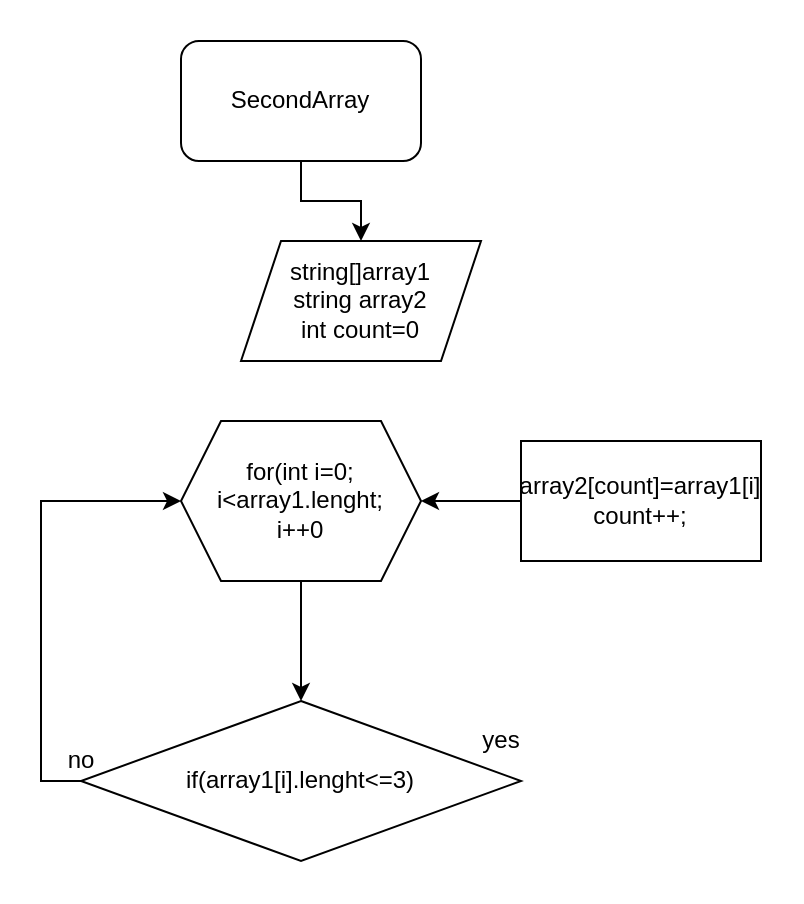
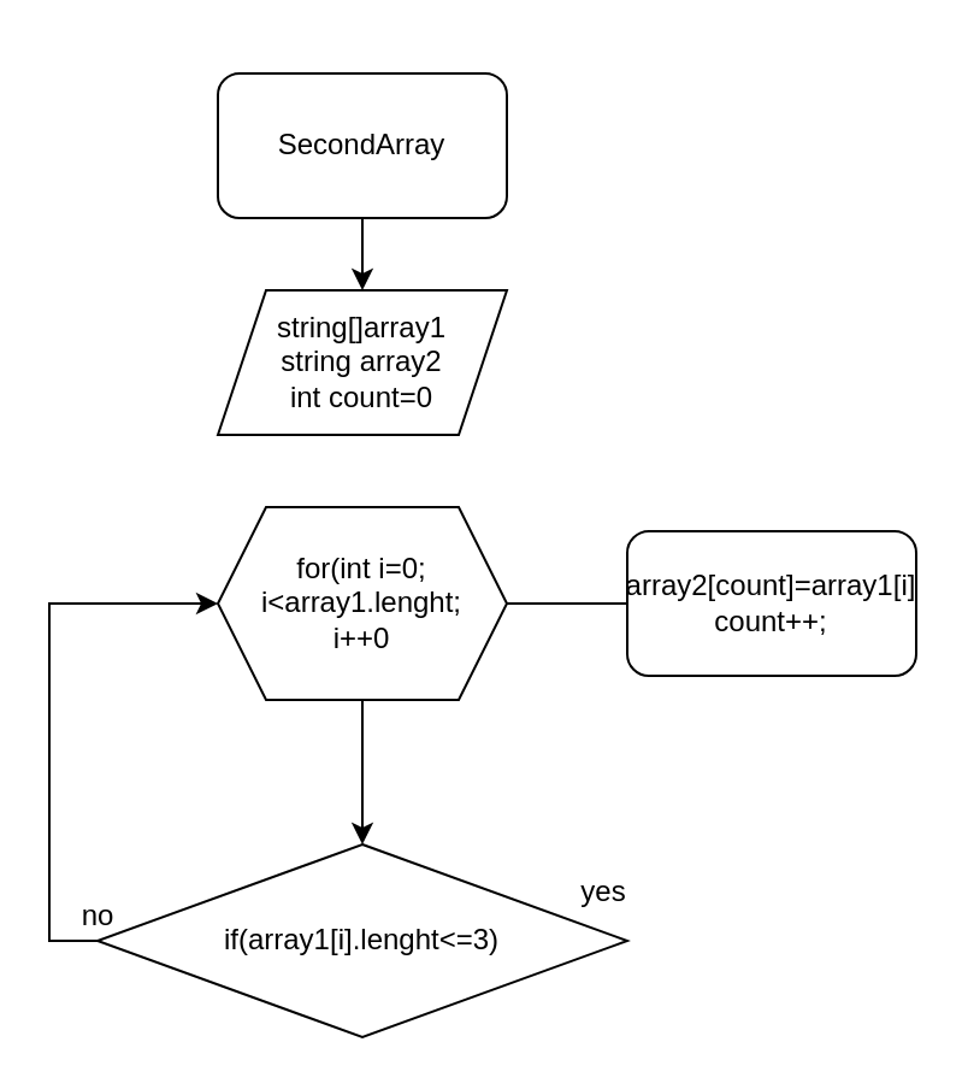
- <mxCell id="3" value="SecondArray" style="rounded=1;whiteSpace=wrap;html=1;" vertex="1" parent="1"><mxGeometry x="90" y="20" width="120" height="60" as="geometry" /></mxCell>
+ <mxCell id="3" value="SecondArray" style="rounded=1;whiteSpace=wrap;html=1;" vertex="1" parent="1"><mxGeometry x="90" y="30" width="120" height="60" as="geometry" /></mxCell>
- <mxCell id="4" value="string[]array1&lt;br&gt;string array2&lt;br&gt;int count=0" style="shape=parallelogram;perimeter=parallelogramPerimeter;whiteSpace=wrap;html=1;fixedSize=1;" vertex="1" parent="1"><mxGeometry x="120" y="120" width="120" height="60" as="geometry" /></mxCell>
+ <mxCell id="4" value="string[]array1&lt;br&gt;string array2&lt;br&gt;int count=0" style="shape=parallelogram;perimeter=parallelogramPerimeter;whiteSpace=wrap;html=1;fixedSize=1;" vertex="1" parent="1"><mxGeometry x="90" y="120" width="120" height="60" as="geometry" /></mxCell>
- <mxCell id="9" style="edgeStyle=orthogonalEdgeStyle;rounded=0;orthogonalLoop=1;jettySize=auto;html=1;exitX=0;exitY=0.5;exitDx=0;exitDy=0;entryX=1;entryY=0.5;entryDx=0;entryDy=0;" edge="1" parent="1" source="10" target="6"><mxGeometry relative="1" as="geometry" /></mxCell>
+ <mxCell id="9" style="edgeStyle=orthogonalEdgeStyle;rounded=0;orthogonalLoop=1;jettySize=auto;html=1;exitX=0;exitY=0.5;exitDx=0;exitDy=0;entryX=1;entryY=0.5;entryDx=0;entryDy=0;endArrow=none;" edge="1" parent="1" source="10" target="6"><mxGeometry relative="1" as="geometry" /></mxCell>
- <mxCell id="10" value="array2[count]=array1[i]&lt;br&gt;count++;" style="whiteSpace=wrap;html=1;" vertex="1" parent="1"><mxGeometry x="260" y="220" width="120" height="60" as="geometry" /></mxCell>
+ <mxCell id="10" value="array2[count]=array1[i]&lt;br&gt;count++;" style="whiteSpace=wrap;html=1;rounded=1;" vertex="1" parent="1"><mxGeometry x="260" y="220" width="120" height="60" as="geometry" /></mxCell>
